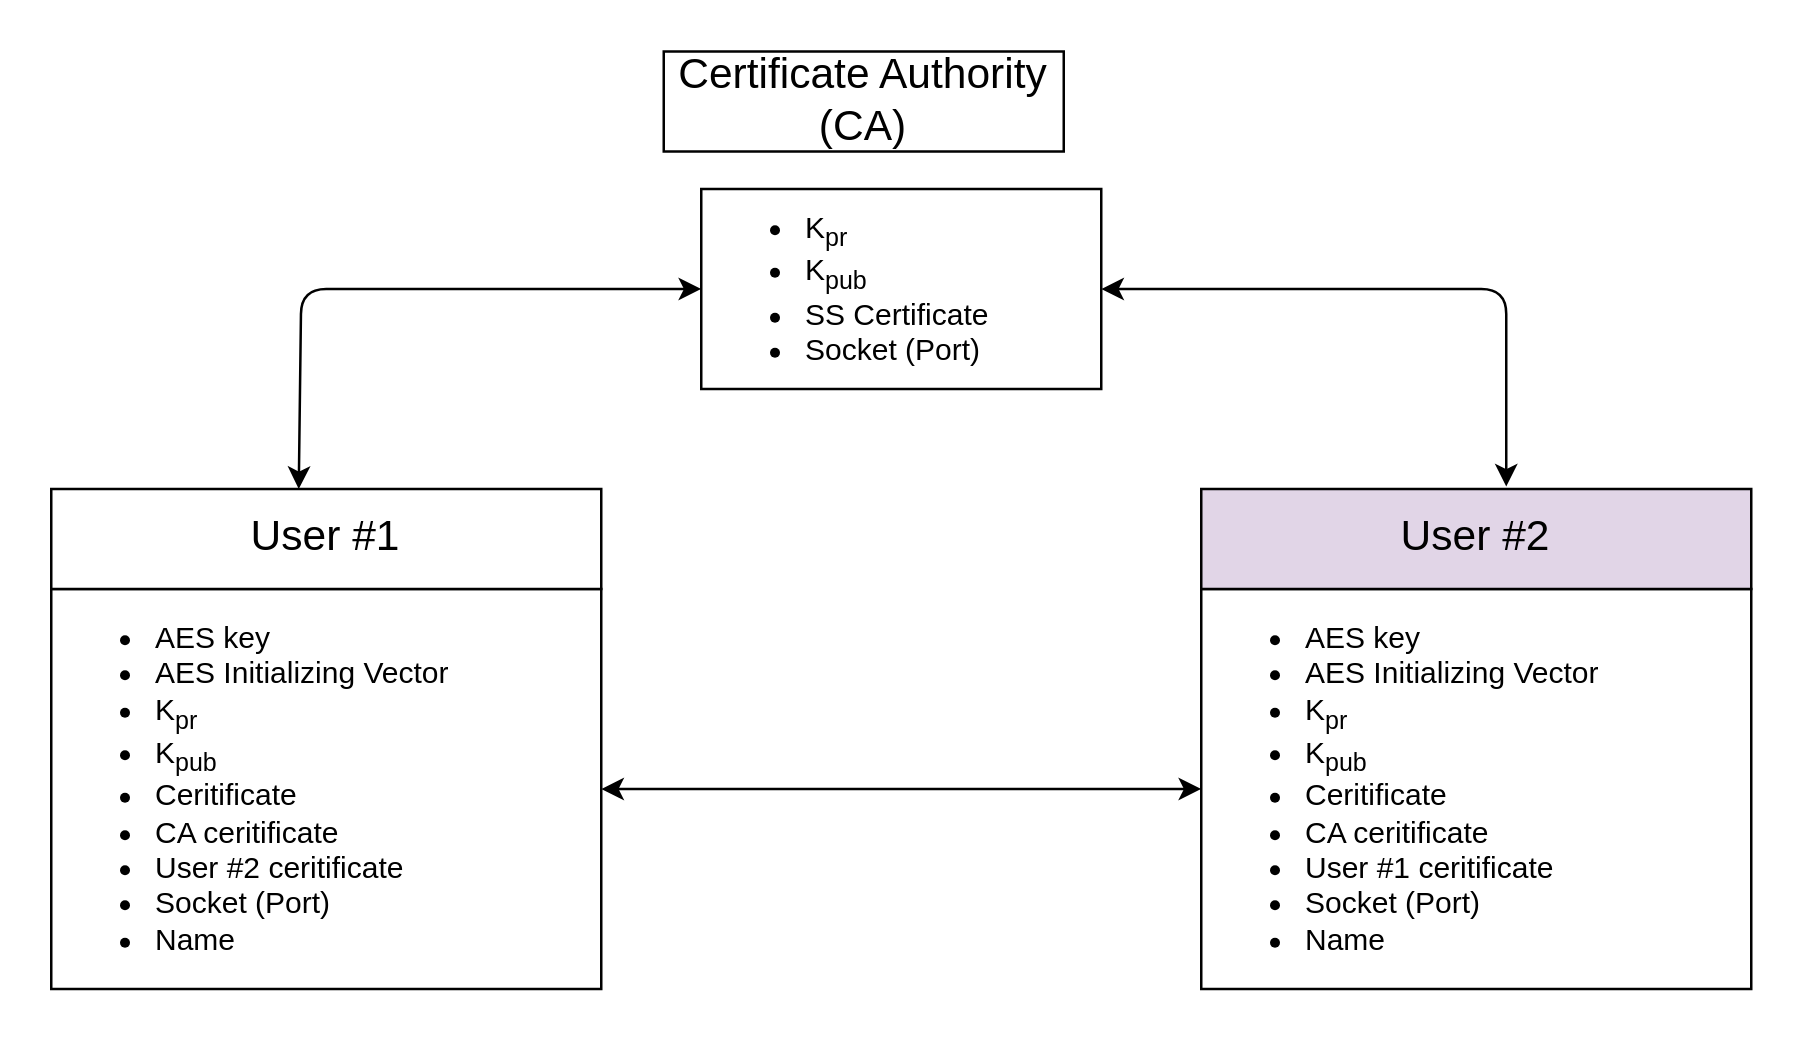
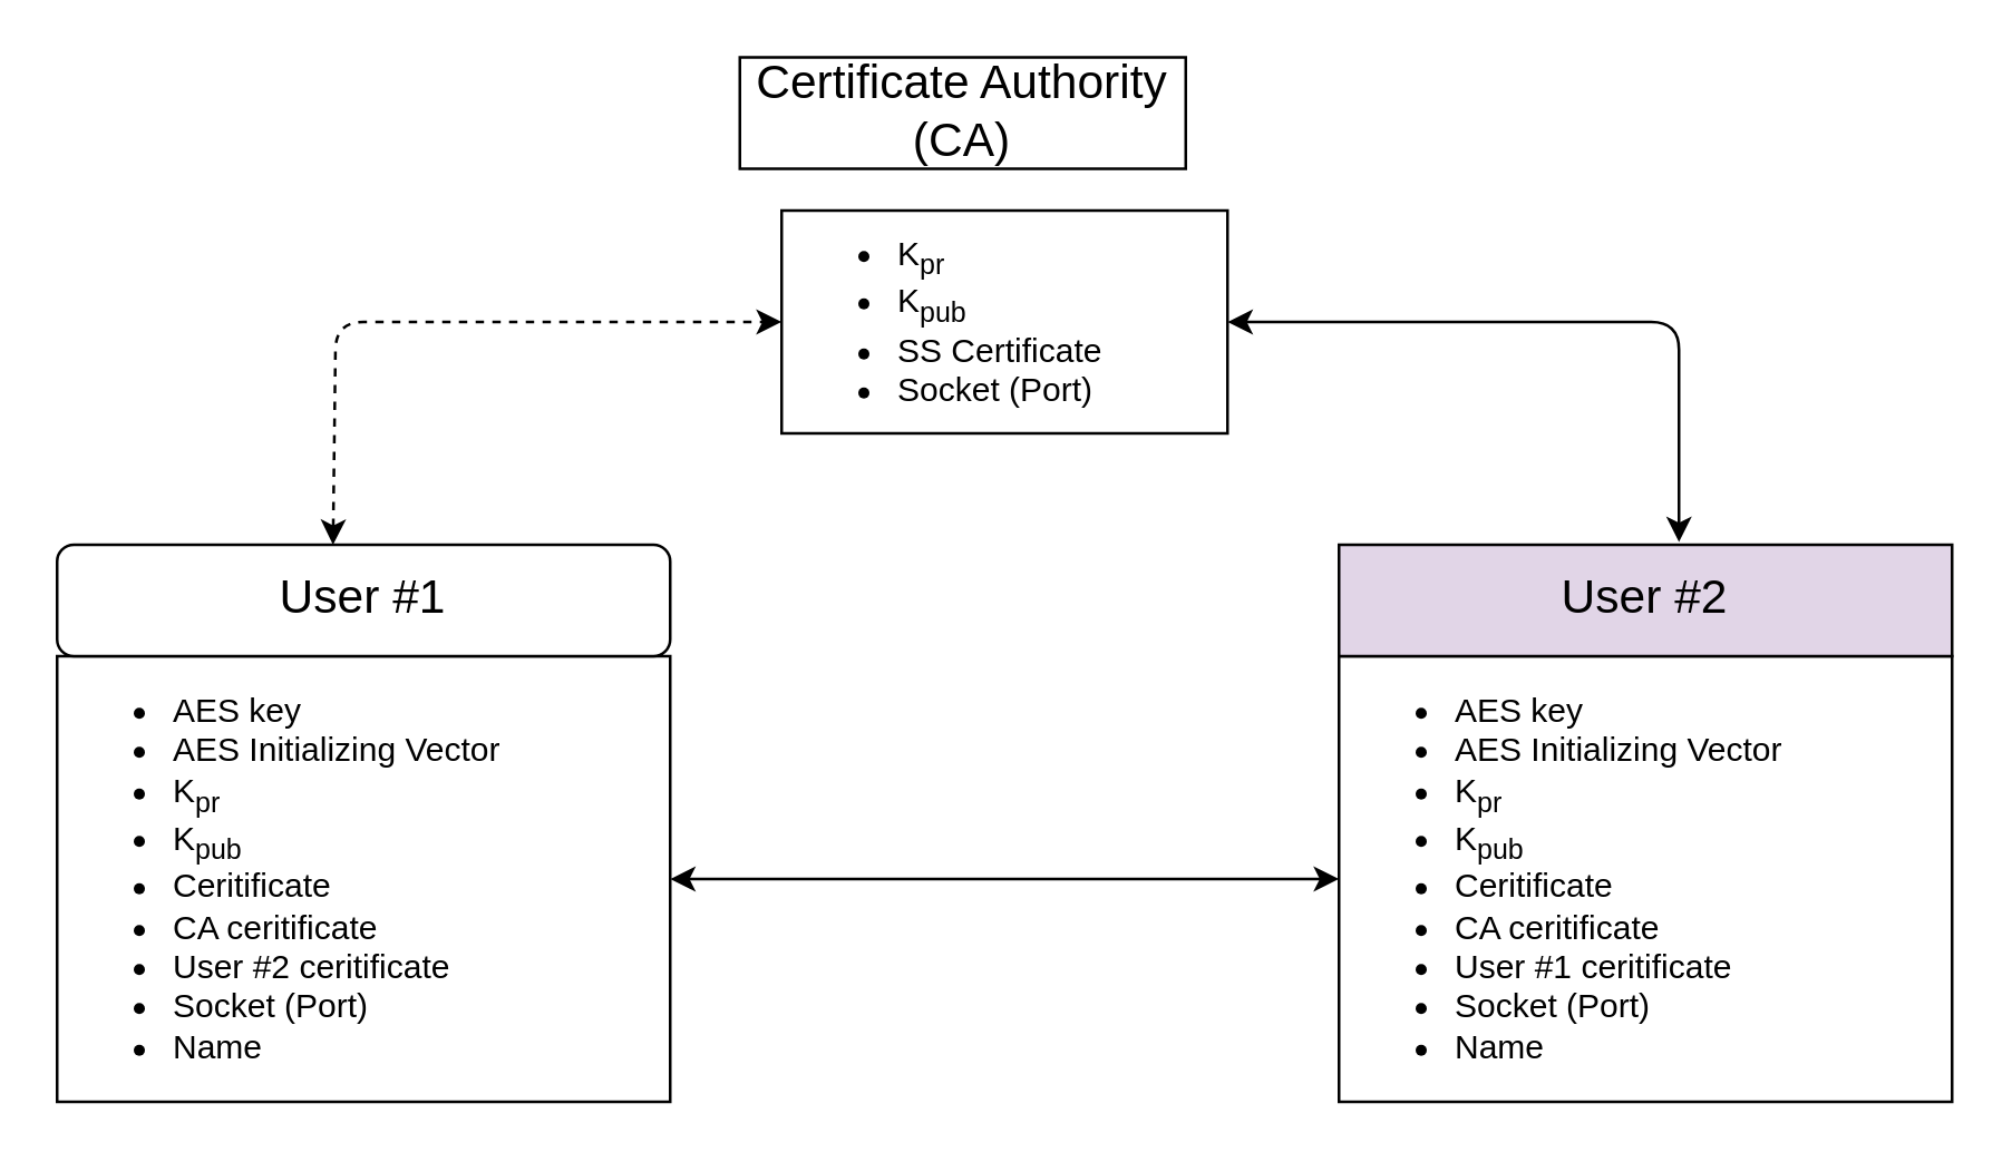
- <mxCell id="9" value="" style="endArrow=classic;startArrow=classic;html=1;exitX=0.45;exitY=0;exitDx=0;exitDy=0;exitPerimeter=0;" edge="1" parent="1" source="5" target="2"><mxGeometry width="50" height="50" relative="1" as="geometry"><mxPoint x="120" y="165" as="sourcePoint" /><mxPoint x="170" y="115" as="targetPoint" /><Array as="points"><mxPoint x="120" y="115" /></Array></mxGeometry></mxCell>
+ <mxCell id="9" value="" style="endArrow=classic;startArrow=classic;html=1;exitX=0.45;exitY=0;exitDx=0;exitDy=0;exitPerimeter=0;dashed=1;" edge="1" parent="1" source="5" target="2"><mxGeometry width="50" height="50" relative="1" as="geometry"><mxPoint x="120" y="165" as="sourcePoint" /><mxPoint x="170" y="115" as="targetPoint" /><Array as="points"><mxPoint x="120" y="115" /></Array></mxGeometry></mxCell>
- <mxCell id="5" value="&lt;font style=&quot;font-size: 17px&quot;&gt;User #1&lt;/font&gt;" style="rounded=0;whiteSpace=wrap;html=1;" vertex="1" parent="1"><mxGeometry x="20" y="195" width="220" height="40" as="geometry" /></mxCell>
+ <mxCell id="5" value="&lt;font style=&quot;font-size: 17px&quot;&gt;User #1&lt;/font&gt;" style="whiteSpace=wrap;html=1;rounded=1;" vertex="1" parent="1"><mxGeometry x="20" y="195" width="220" height="40" as="geometry" /></mxCell>
